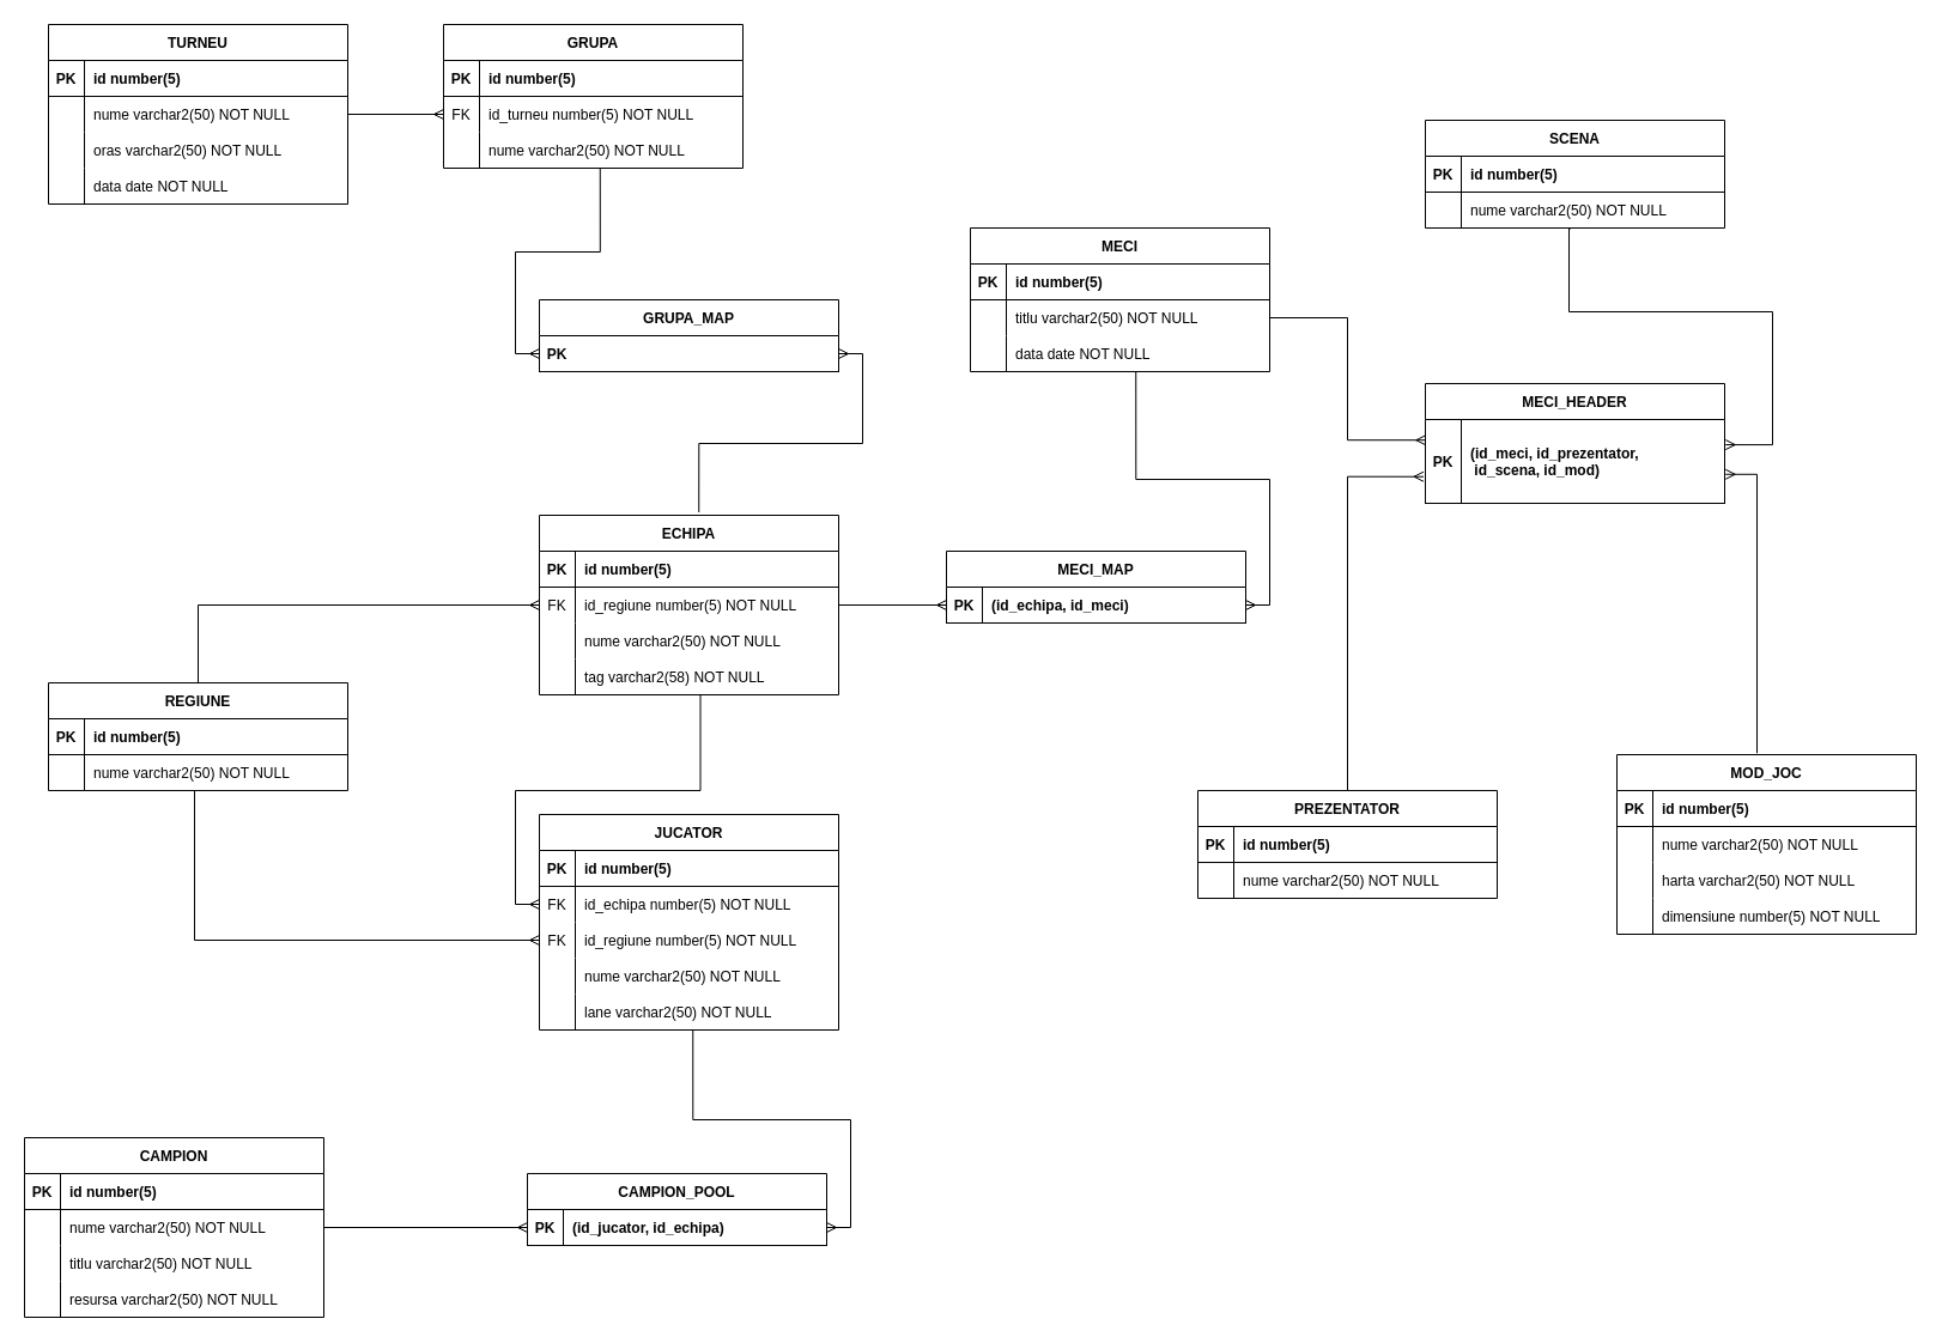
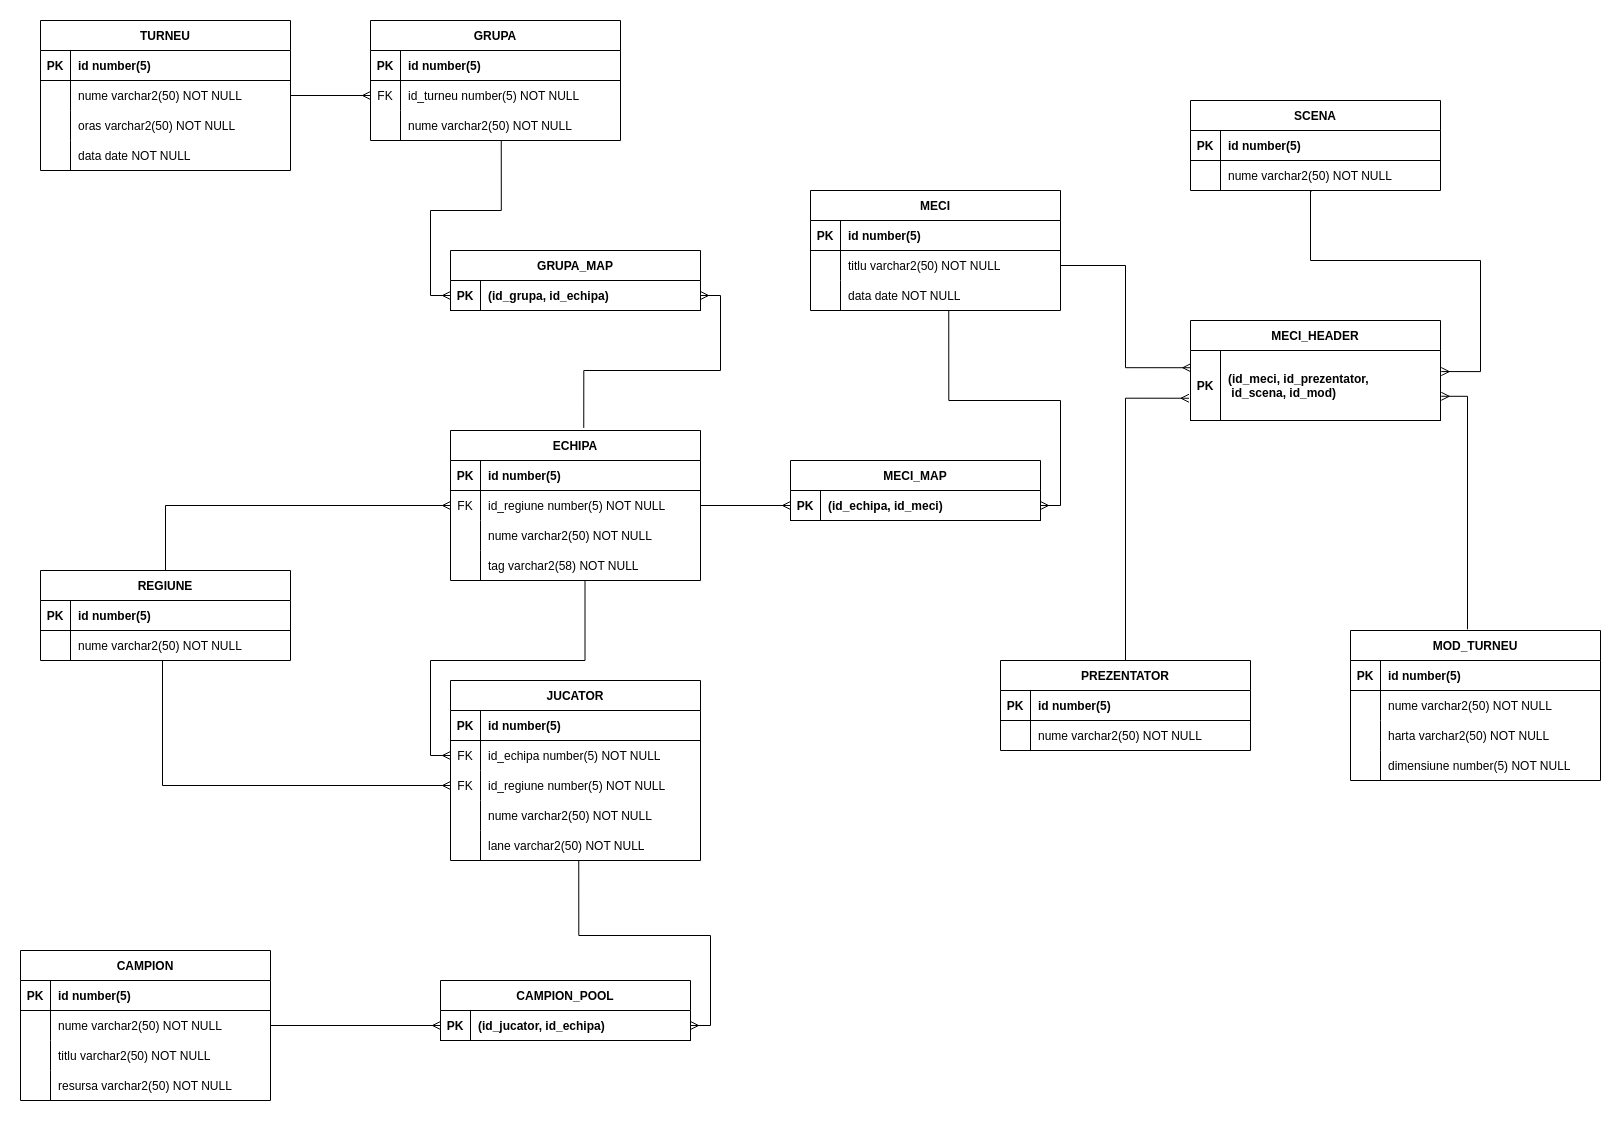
+ <mxCell id="84" value="(id_grupa, id_echipa)" style="shape=partialRectangle;overflow=hidden;connectable=0;fillColor=none;top=0;left=0;bottom=0;right=0;align=left;spacingLeft=6;fontStyle=1;" parent="82" vertex="1"><mxGeometry x="30" width="220" height="30" as="geometry"><mxRectangle width="220" height="30" as="alternateBounds" /></mxGeometry></mxCell>
- <mxCell id="100" value="MOD_JOC" style="shape=table;startSize=30;container=1;collapsible=1;childLayout=tableLayout;fixedRows=1;rowLines=0;fontStyle=1;align=center;resizeLast=1;" parent="1" vertex="1"><mxGeometry x="1350" y="630" width="250" height="150" as="geometry" /></mxCell>
+ <mxCell id="100" value="MOD_TURNEU" style="shape=table;startSize=30;container=1;collapsible=1;childLayout=tableLayout;fixedRows=1;rowLines=0;fontStyle=1;align=center;resizeLast=1;" parent="1" vertex="1"><mxGeometry x="1350" y="630" width="250" height="150" as="geometry" /></mxCell>
